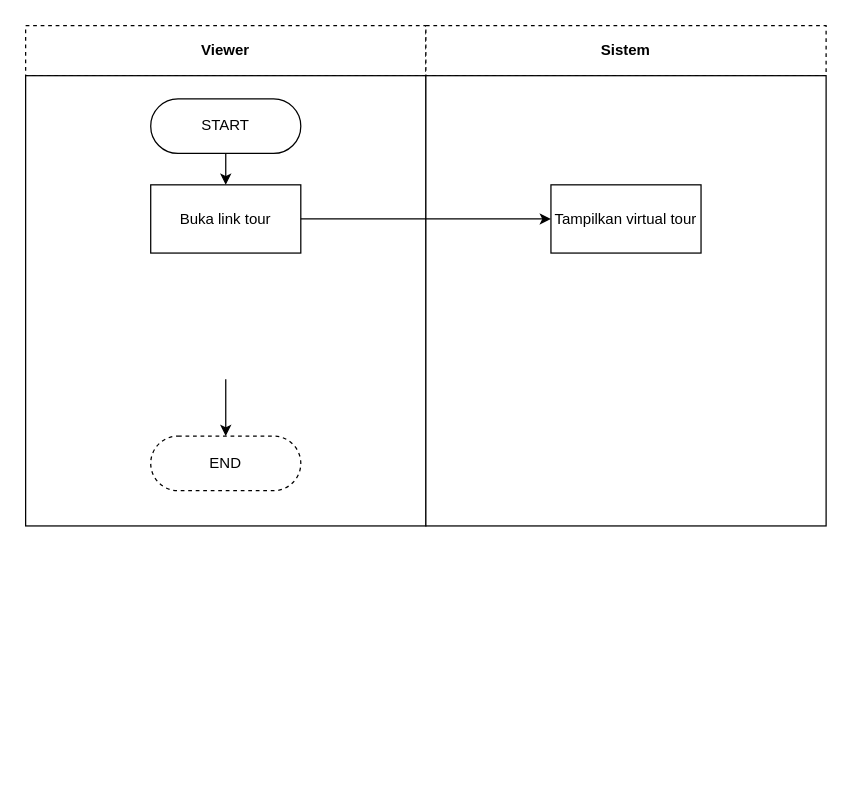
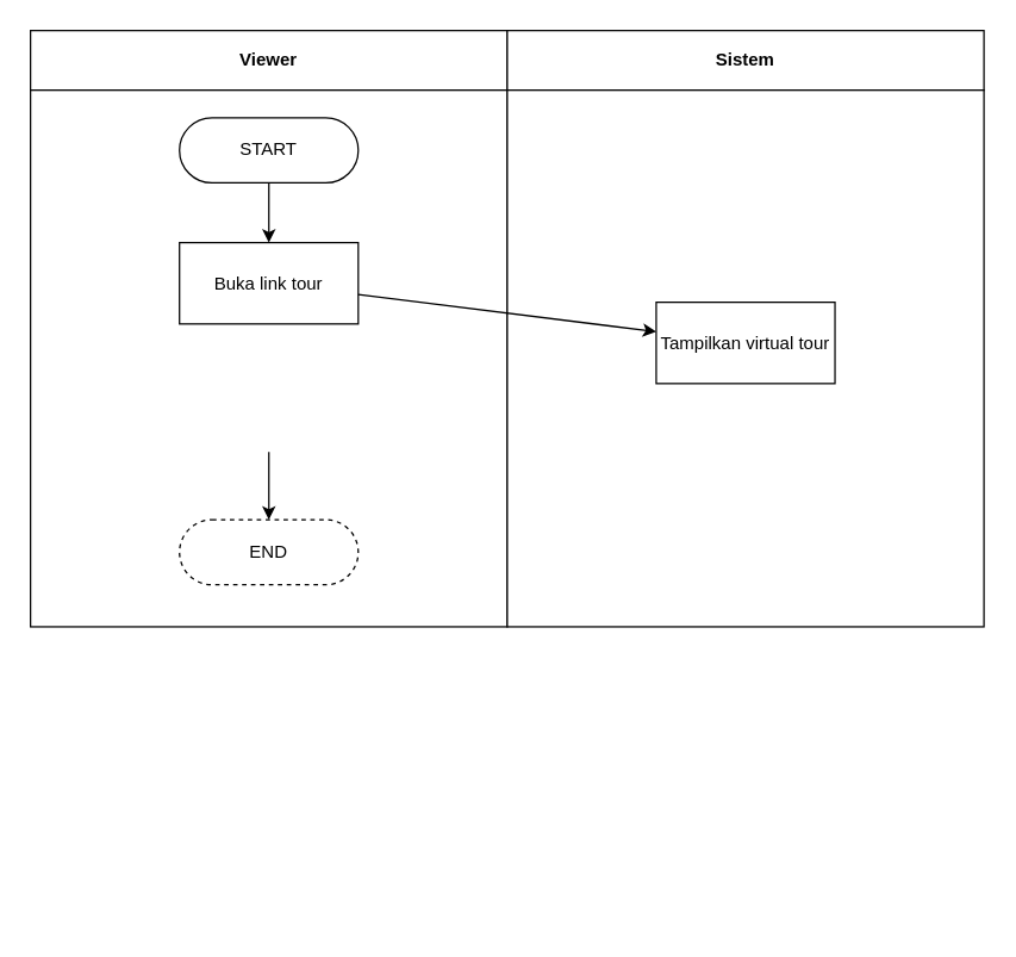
- <mxCell id="2" value="Viewer" style="rounded=0;whiteSpace=wrap;html=1;fontStyle=1;dashed=1;" parent="1" vertex="1"><mxGeometry x="20" y="20" width="320" height="40" as="geometry" /></mxCell>
+ <mxCell id="2" value="Viewer" style="rounded=0;whiteSpace=wrap;html=1;fontStyle=1" parent="1" vertex="1"><mxGeometry x="20" y="20" width="320" height="40" as="geometry" /></mxCell>
- <mxCell id="3" value="Sistem" style="rounded=0;whiteSpace=wrap;html=1;fontStyle=1;dashed=1;" parent="1" vertex="1"><mxGeometry x="340" y="20" width="320" height="40" as="geometry" /></mxCell>
+ <mxCell id="3" value="Sistem" style="rounded=0;whiteSpace=wrap;html=1;fontStyle=1" parent="1" vertex="1"><mxGeometry x="340" y="20" width="320" height="40" as="geometry" /></mxCell>
- <mxCell id="8" value="Buka link tour" style="rounded=0;whiteSpace=wrap;html=1;" parent="4" vertex="1"><mxGeometry x="100" y="87.273" width="120" height="54.545" as="geometry" /></mxCell>
+ <mxCell id="8" value="Buka link tour" style="rounded=0;whiteSpace=wrap;html=1;" parent="4" vertex="1"><mxGeometry x="100" y="102.273" width="120" height="54.545" as="geometry" /></mxCell>
- <mxCell id="10" value="Tampilkan virtual tour" style="rounded=0;whiteSpace=wrap;html=1;" parent="4" vertex="1"><mxGeometry x="420" y="87.273" width="120" height="54.545" as="geometry" /></mxCell>
+ <mxCell id="10" value="Tampilkan virtual tour" style="rounded=0;whiteSpace=wrap;html=1;" parent="4" vertex="1"><mxGeometry x="420" y="142.273" width="120" height="54.545" as="geometry" /></mxCell>
